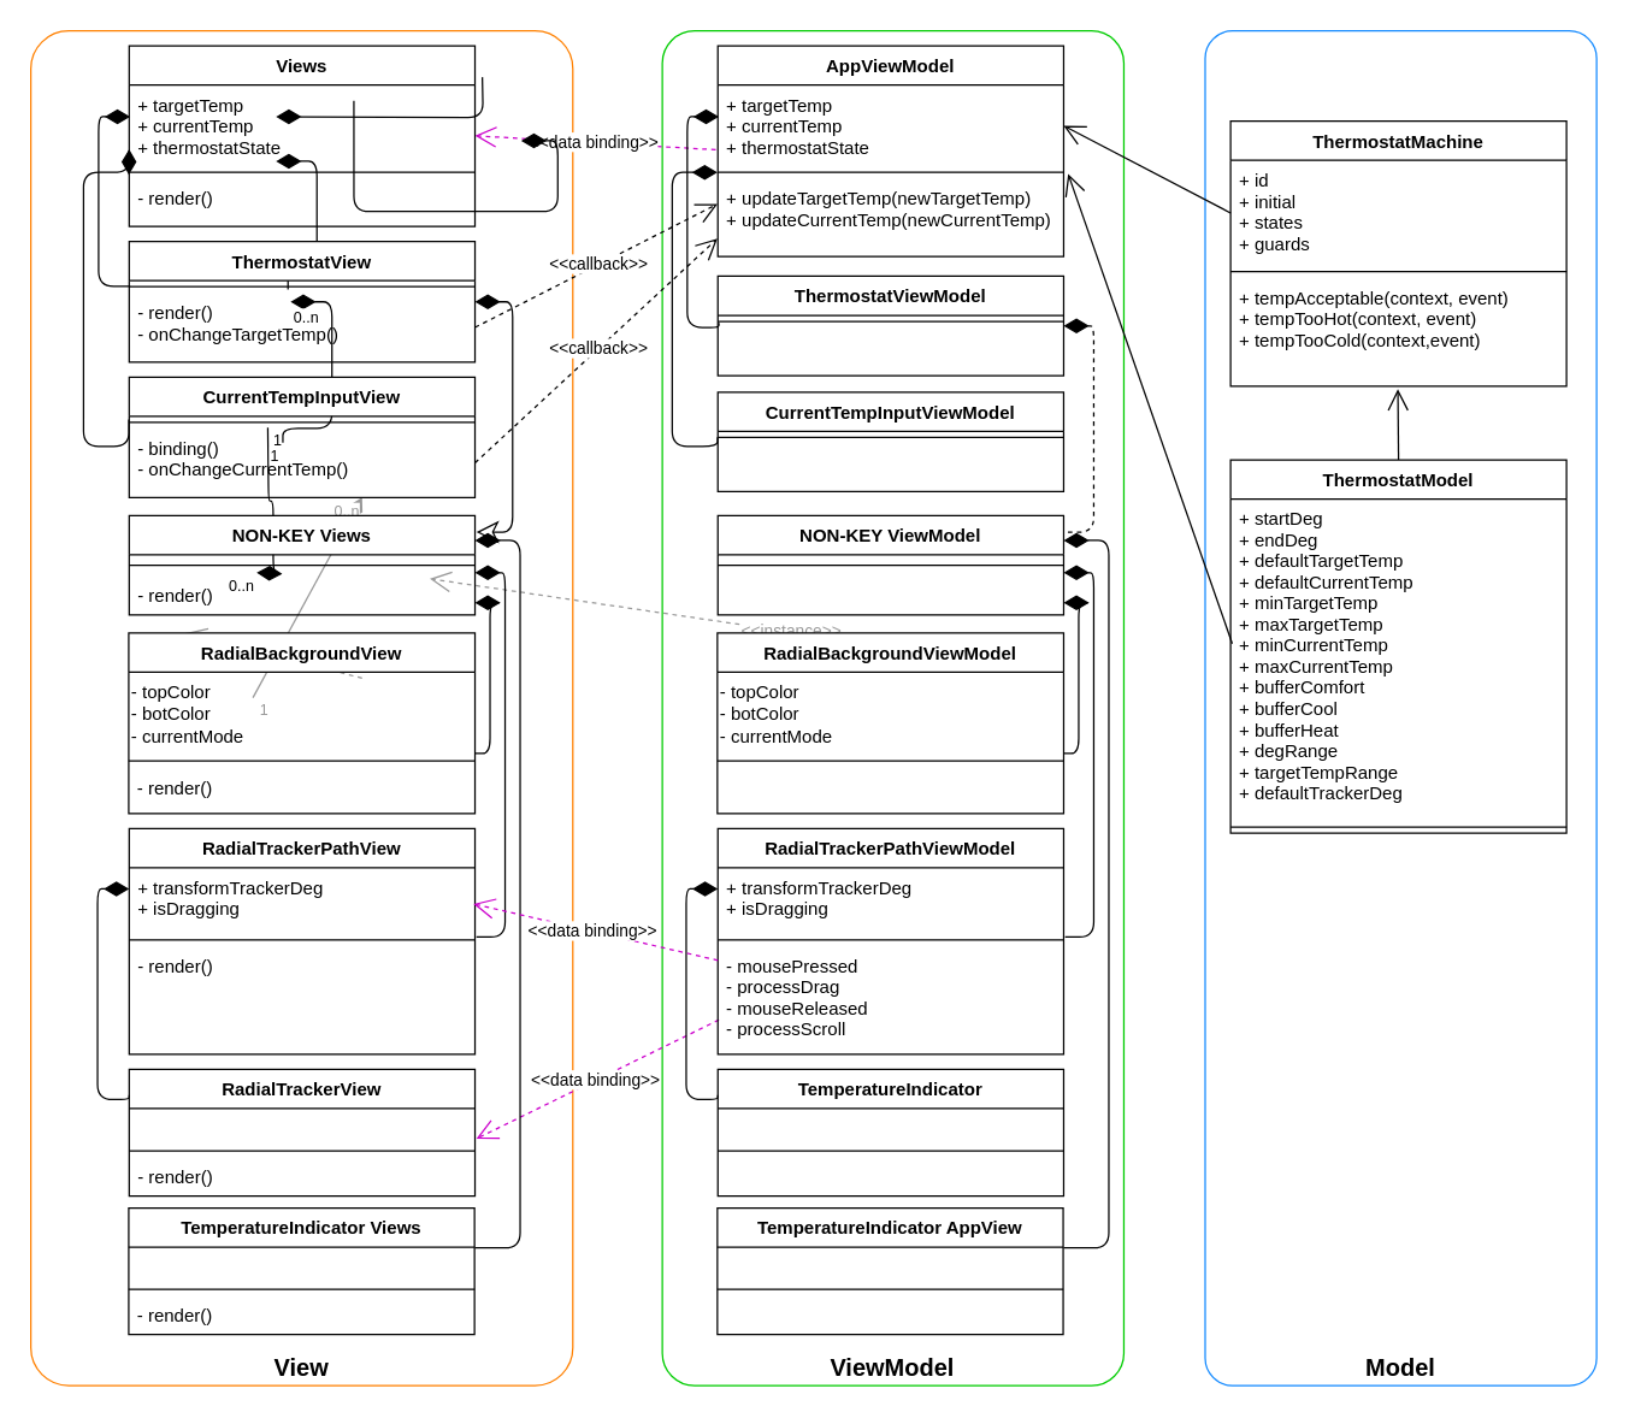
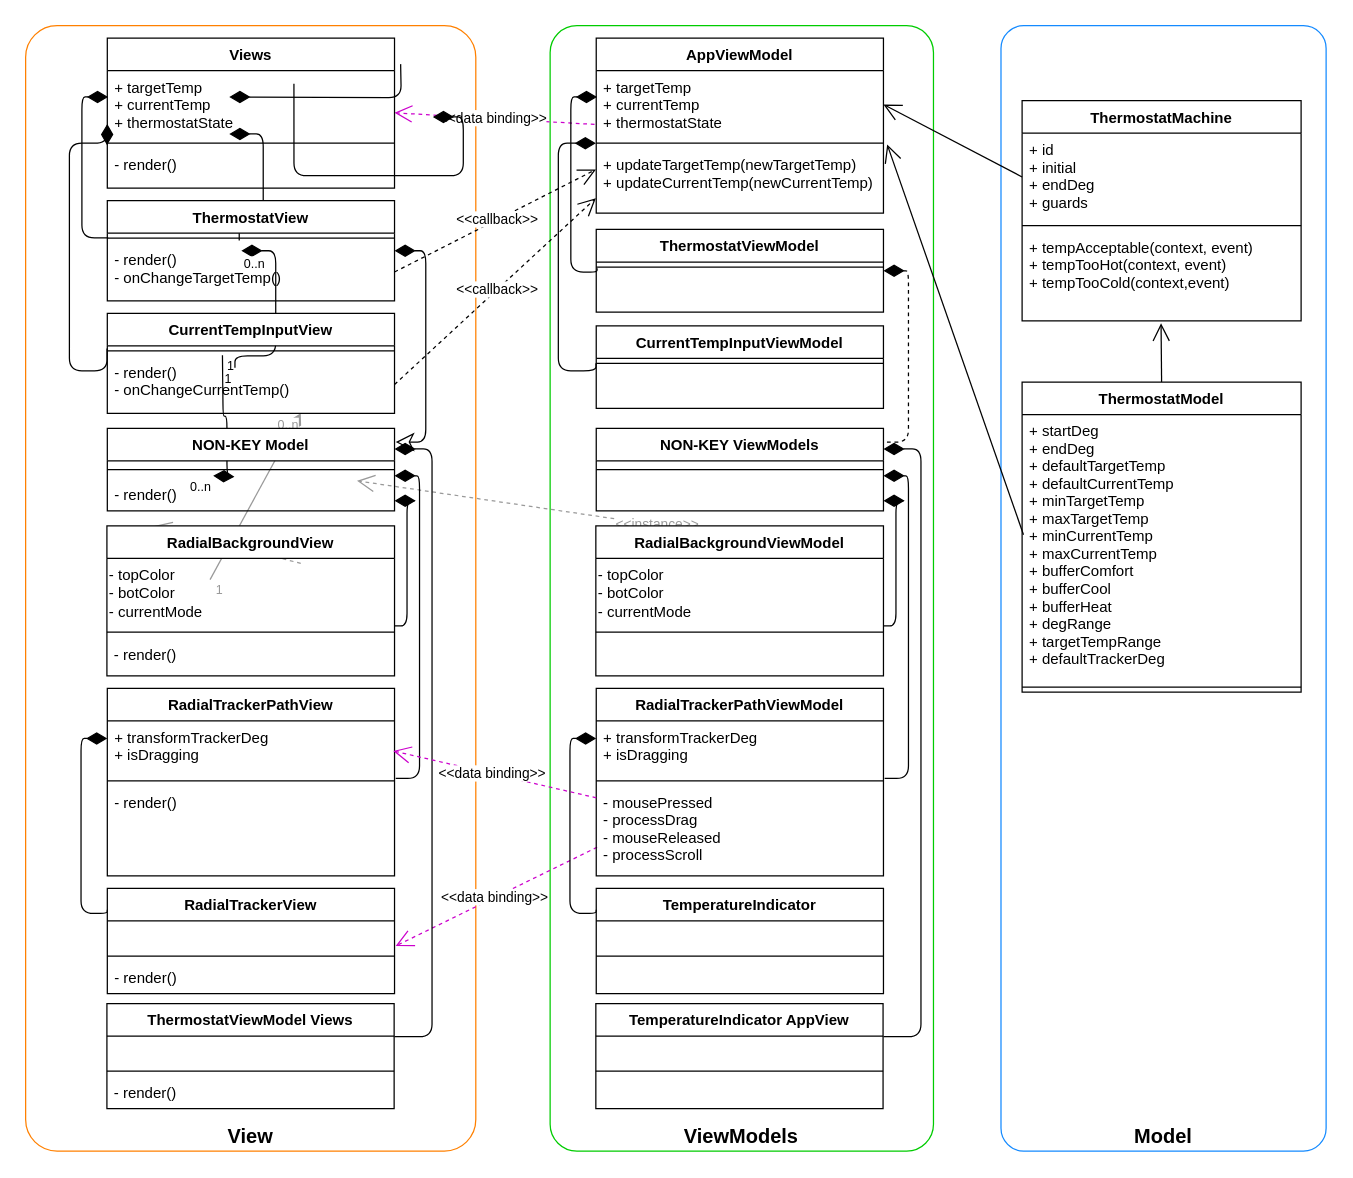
- <mxCell id="38" value="+ id&#10;+ initial&#10;+ states&#10;+ guards" style="text;strokeColor=none;fillColor=none;align=left;verticalAlign=top;spacingLeft=4;spacingRight=4;overflow=hidden;rotatable=0;points=[[0,0.5],[1,0.5]];portConstraint=eastwest;" vertex="1" parent="37"><mxGeometry y="26" width="223.12" height="70" as="geometry" /></mxCell>
+ <mxCell id="38" value="+ id&#10;+ initial&#10;+ endDeg&#10;+ guards" style="text;strokeColor=none;fillColor=none;align=left;verticalAlign=top;spacingLeft=4;spacingRight=4;overflow=hidden;rotatable=0;points=[[0,0.5],[1,0.5]];portConstraint=eastwest;" vertex="1" parent="37"><mxGeometry y="26" width="223.12" height="70" as="geometry" /></mxCell>
- <mxCell id="97" value="- binding()&#10;- onChangeCurrentTemp()" style="text;strokeColor=none;fillColor=none;align=left;verticalAlign=top;spacingLeft=4;spacingRight=4;overflow=hidden;rotatable=0;points=[[0,0.5],[1,0.5]];portConstraint=eastwest;fontColor=#000000;" vertex="1" parent="95"><mxGeometry y="34" width="229.69" height="46" as="geometry" /></mxCell>
+ <mxCell id="97" value="- render()&#10;- onChangeCurrentTemp()" style="text;strokeColor=none;fillColor=none;align=left;verticalAlign=top;spacingLeft=4;spacingRight=4;overflow=hidden;rotatable=0;points=[[0,0.5],[1,0.5]];portConstraint=eastwest;fontColor=#000000;" vertex="1" parent="95"><mxGeometry y="34" width="229.69" height="46" as="geometry" /></mxCell>
- <mxCell id="85" value="NON-KEY Views" style="swimlane;fontStyle=1;align=center;verticalAlign=top;childLayout=stackLayout;horizontal=1;startSize=26;horizontalStack=0;resizeParent=1;resizeParentMax=0;resizeLast=0;collapsible=1;marginBottom=0;" vertex="1" parent="1"><mxGeometry x="85.32" y="342" width="229.69" height="66" as="geometry" /></mxCell>
+ <mxCell id="85" value="NON-KEY Model" style="swimlane;fontStyle=1;align=center;verticalAlign=top;childLayout=stackLayout;horizontal=1;startSize=26;horizontalStack=0;resizeParent=1;resizeParentMax=0;resizeLast=0;collapsible=1;marginBottom=0;" vertex="1" parent="1"><mxGeometry x="85.32" y="342" width="229.69" height="66" as="geometry" /></mxCell>
- <mxCell id="8" value="NON-KEY ViewModel" style="swimlane;fontStyle=1;align=center;verticalAlign=top;childLayout=stackLayout;horizontal=1;startSize=26;horizontalStack=0;resizeParent=1;resizeParentMax=0;resizeLast=0;collapsible=1;marginBottom=0;" parent="1" vertex="1"><mxGeometry x="476.32" y="342" width="229.69" height="66" as="geometry" /></mxCell>
+ <mxCell id="8" value="NON-KEY ViewModels" style="swimlane;fontStyle=1;align=center;verticalAlign=top;childLayout=stackLayout;horizontal=1;startSize=26;horizontalStack=0;resizeParent=1;resizeParentMax=0;resizeLast=0;collapsible=1;marginBottom=0;" parent="1" vertex="1"><mxGeometry x="476.32" y="342" width="229.69" height="66" as="geometry" /></mxCell>
- <mxCell id="115" value="TemperatureIndicator Views" style="swimlane;fontStyle=1;align=center;verticalAlign=top;childLayout=stackLayout;horizontal=1;startSize=26;horizontalStack=0;resizeParent=1;resizeParentMax=0;resizeLast=0;collapsible=1;marginBottom=0;" vertex="1" parent="1"><mxGeometry x="85" y="802" width="229.69" height="84" as="geometry" /></mxCell>
+ <mxCell id="115" value="ThermostatViewModel Views" style="swimlane;fontStyle=1;align=center;verticalAlign=top;childLayout=stackLayout;horizontal=1;startSize=26;horizontalStack=0;resizeParent=1;resizeParentMax=0;resizeLast=0;collapsible=1;marginBottom=0;" vertex="1" parent="1"><mxGeometry x="85" y="802" width="229.69" height="84" as="geometry" /></mxCell>
- <mxCell id="2" value="&lt;b style=&quot;font-size: 16px;&quot;&gt;ViewModel&lt;/b&gt;" style="rounded=1;whiteSpace=wrap;html=1;strokeColor=#00CC00;fontColor=#000000;arcSize=7;verticalAlign=bottom;fillColor=none;fontSize=16;" parent="1" vertex="1"><mxGeometry x="439.44" y="20" width="306.56" height="900" as="geometry" /></mxCell>
+ <mxCell id="2" value="&lt;b style=&quot;font-size: 16px;&quot;&gt;ViewModels&lt;/b&gt;" style="rounded=1;whiteSpace=wrap;html=1;strokeColor=#00CC00;fontColor=#000000;arcSize=7;verticalAlign=bottom;fillColor=none;fontSize=16;" parent="1" vertex="1"><mxGeometry x="439.44" y="20" width="306.56" height="900" as="geometry" /></mxCell>
